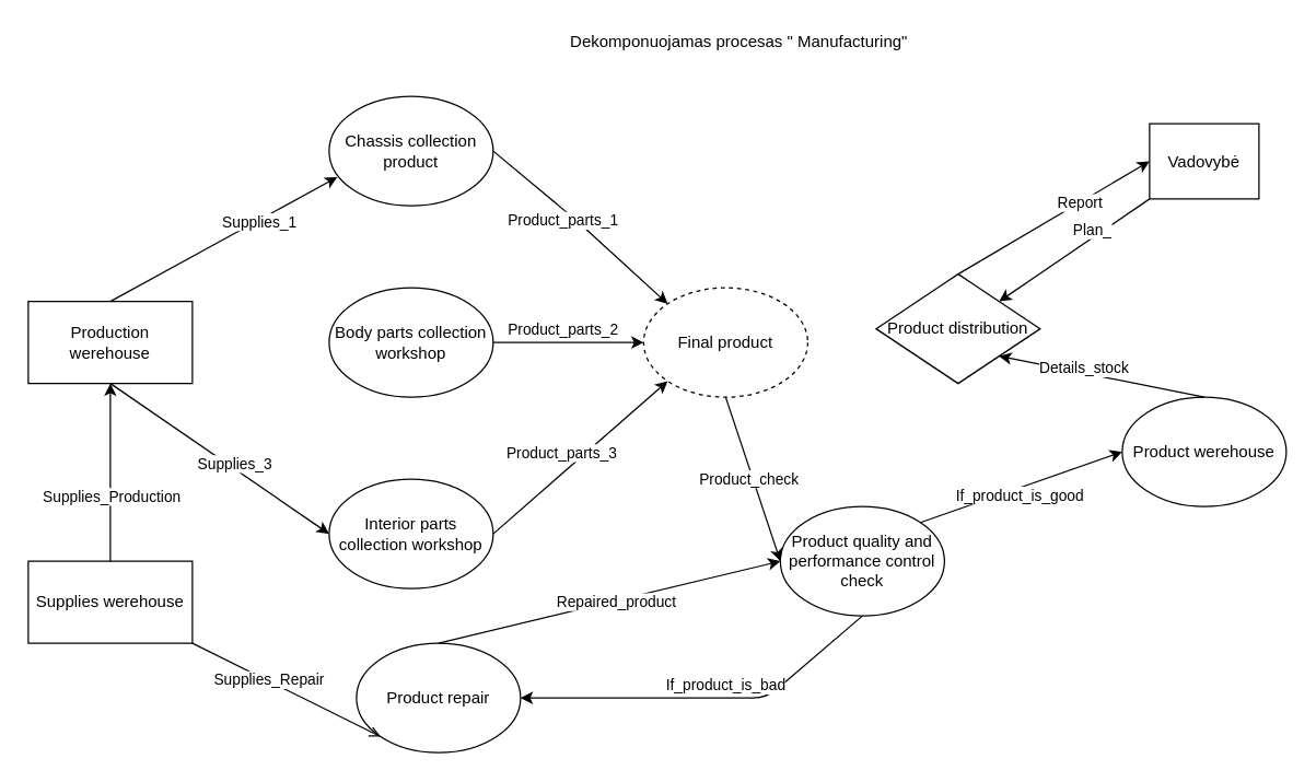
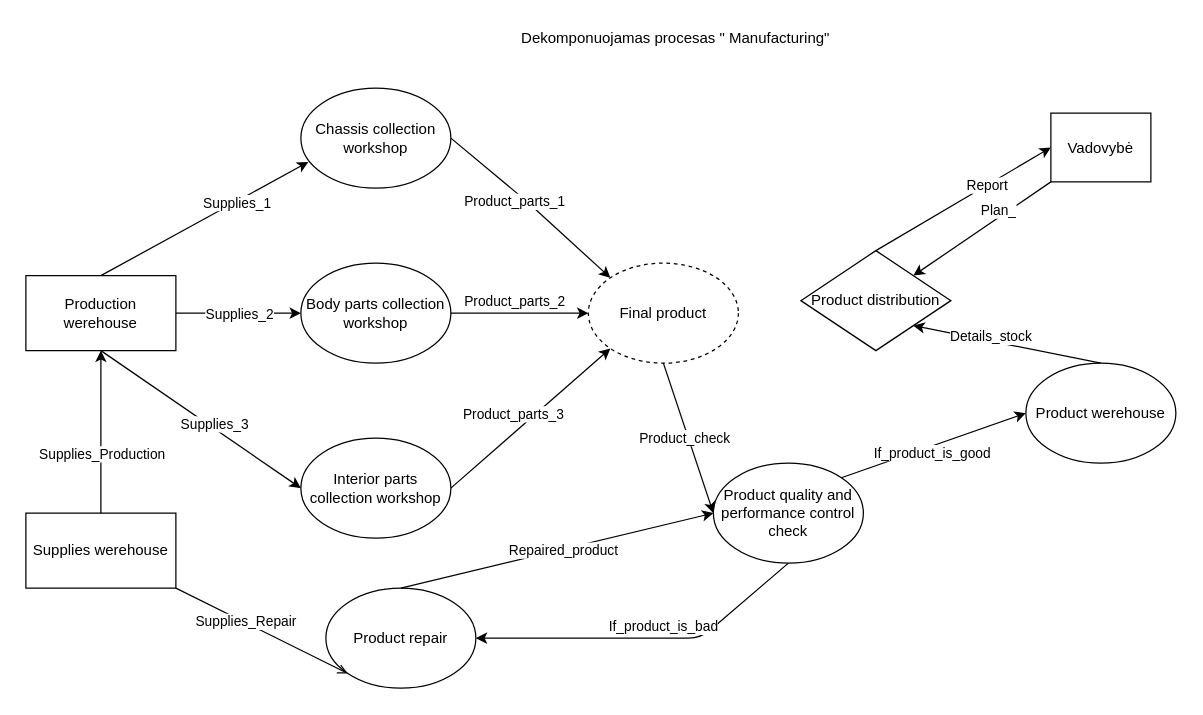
- <mxCell id="8" value="Chassis collection product" style="ellipse;whiteSpace=wrap;html=1;" vertex="1" parent="1"><mxGeometry x="240" y="70" width="120" height="80" as="geometry" /></mxCell>
+ <mxCell id="8" value="Chassis collection workshop" style="ellipse;whiteSpace=wrap;html=1;" vertex="1" parent="1"><mxGeometry x="240" y="70" width="120" height="80" as="geometry" /></mxCell>
+ <mxCell id="13" value="" style="endArrow=classic;html=1;entryX=0;entryY=0.5;entryDx=0;entryDy=0;exitX=1;exitY=0.5;exitDx=0;exitDy=0;" edge="1" parent="1" source="2" target="9"><mxGeometry width="50" height="50" relative="1" as="geometry"><mxPoint x="200" y="240" as="sourcePoint" /><mxPoint x="250" y="190" as="targetPoint" /></mxGeometry></mxCell>
+ <mxCell id="14" value="Supplies_2" style="edgeLabel;html=1;align=center;verticalAlign=middle;resizable=0;points=[];" vertex="1" connectable="0" parent="13"><mxGeometry x="0.197" y="2" relative="1" as="geometry"><mxPoint x="-10" y="2" as="offset" /></mxGeometry></mxCell>
